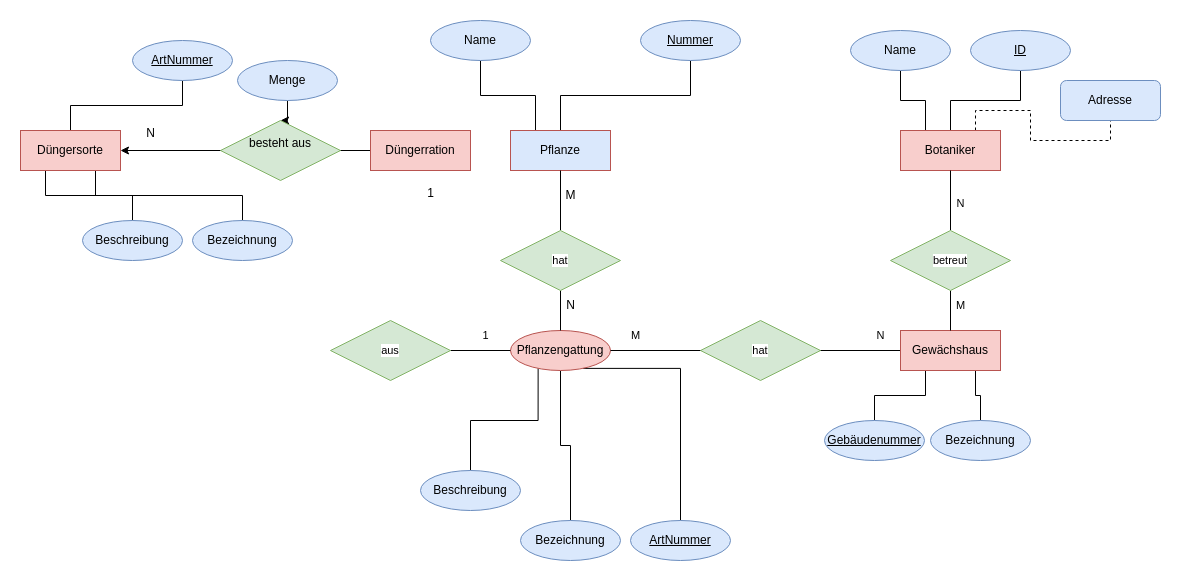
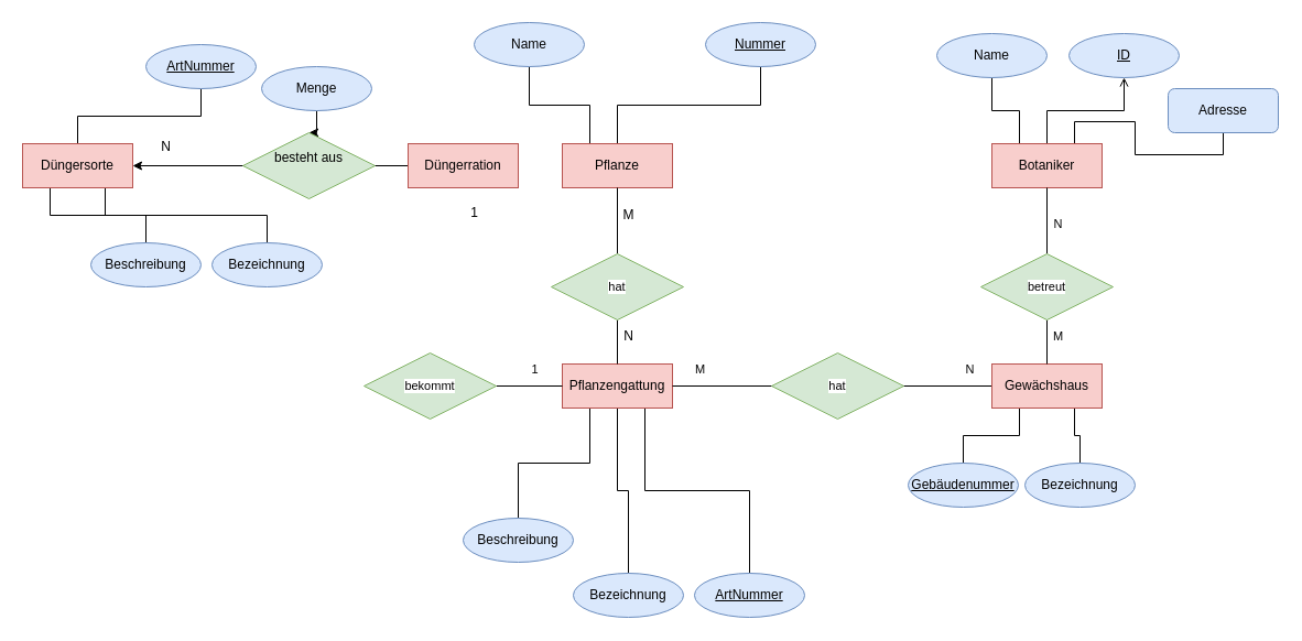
- <mxCell id="19" style="edgeStyle=orthogonalEdgeStyle;rounded=0;orthogonalLoop=1;jettySize=auto;html=1;exitX=0.5;exitY=0;exitDx=0;exitDy=0;entryX=0.5;entryY=1;entryDx=0;entryDy=0;strokeColor=default;align=center;verticalAlign=middle;fontFamily=Helvetica;fontSize=11;fontColor=default;labelBackgroundColor=default;endArrow=none;endFill=0;" parent="1" source="22" target="26" edge="1"><mxGeometry relative="1" as="geometry" /></mxCell>
+ <mxCell id="19" style="edgeStyle=orthogonalEdgeStyle;rounded=0;orthogonalLoop=1;jettySize=auto;html=1;exitX=0.5;exitY=0;exitDx=0;exitDy=0;entryX=0.5;entryY=1;entryDx=0;entryDy=0;strokeColor=default;align=center;verticalAlign=middle;fontFamily=Helvetica;fontSize=11;fontColor=default;labelBackgroundColor=default;endArrow=open;endFill=0;" parent="1" source="22" target="26" edge="1"><mxGeometry relative="1" as="geometry" /></mxCell>
- <mxCell id="20" style="edgeStyle=orthogonalEdgeStyle;rounded=0;orthogonalLoop=1;jettySize=auto;html=1;exitX=0.75;exitY=0;exitDx=0;exitDy=0;entryX=0.5;entryY=1;entryDx=0;entryDy=0;strokeColor=default;align=center;verticalAlign=middle;fontFamily=Helvetica;fontSize=11;fontColor=default;labelBackgroundColor=default;endArrow=none;endFill=0;dashed=1;" parent="1" source="22" target="27" edge="1"><mxGeometry relative="1" as="geometry" /></mxCell>
+ <mxCell id="20" style="edgeStyle=orthogonalEdgeStyle;rounded=0;orthogonalLoop=1;jettySize=auto;html=1;exitX=0.75;exitY=0;exitDx=0;exitDy=0;entryX=0.5;entryY=1;entryDx=0;entryDy=0;strokeColor=default;align=center;verticalAlign=middle;fontFamily=Helvetica;fontSize=11;fontColor=default;labelBackgroundColor=default;endArrow=none;endFill=0;" parent="1" source="22" target="27" edge="1"><mxGeometry relative="1" as="geometry" /></mxCell>
- <mxCell id="4" value="Pflanze" style="whiteSpace=wrap;html=1;align=center;fillColor=#dae8fc;strokeColor=#b85450;" parent="1" vertex="1"><mxGeometry x="510" y="130" width="100" height="40" as="geometry" /></mxCell>
+ <mxCell id="4" value="Pflanze" style="whiteSpace=wrap;html=1;align=center;fillColor=#f8cecc;strokeColor=#b85450;" parent="1" vertex="1"><mxGeometry x="510" y="130" width="100" height="40" as="geometry" /></mxCell>
- <mxCell id="46" value="aus" style="shape=rhombus;perimeter=rhombusPerimeter;whiteSpace=wrap;html=1;align=center;fontFamily=Helvetica;fontSize=11;labelBackgroundColor=default;fillColor=#d5e8d4;strokeColor=#82b366;" parent="1" vertex="1"><mxGeometry x="330" y="320" width="120" height="60" as="geometry" /></mxCell>
+ <mxCell id="46" value="bekommt" style="shape=rhombus;perimeter=rhombusPerimeter;whiteSpace=wrap;html=1;align=center;fontFamily=Helvetica;fontSize=11;labelBackgroundColor=default;fillColor=#d5e8d4;strokeColor=#82b366;" parent="1" vertex="1"><mxGeometry x="330" y="320" width="120" height="60" as="geometry" /></mxCell>
- <mxCell id="9" value="Pflanzengattung" style="ellipse;whiteSpace=wrap;html=1;align=center;fillColor=#f8cecc;strokeColor=#b85450;" parent="1" vertex="1"><mxGeometry x="510" y="330" width="100" height="40" as="geometry" /></mxCell>
+ <mxCell id="9" value="Pflanzengattung" style="whiteSpace=wrap;html=1;align=center;fillColor=#f8cecc;strokeColor=#b85450;" parent="1" vertex="1"><mxGeometry x="510" y="330" width="100" height="40" as="geometry" /></mxCell>
